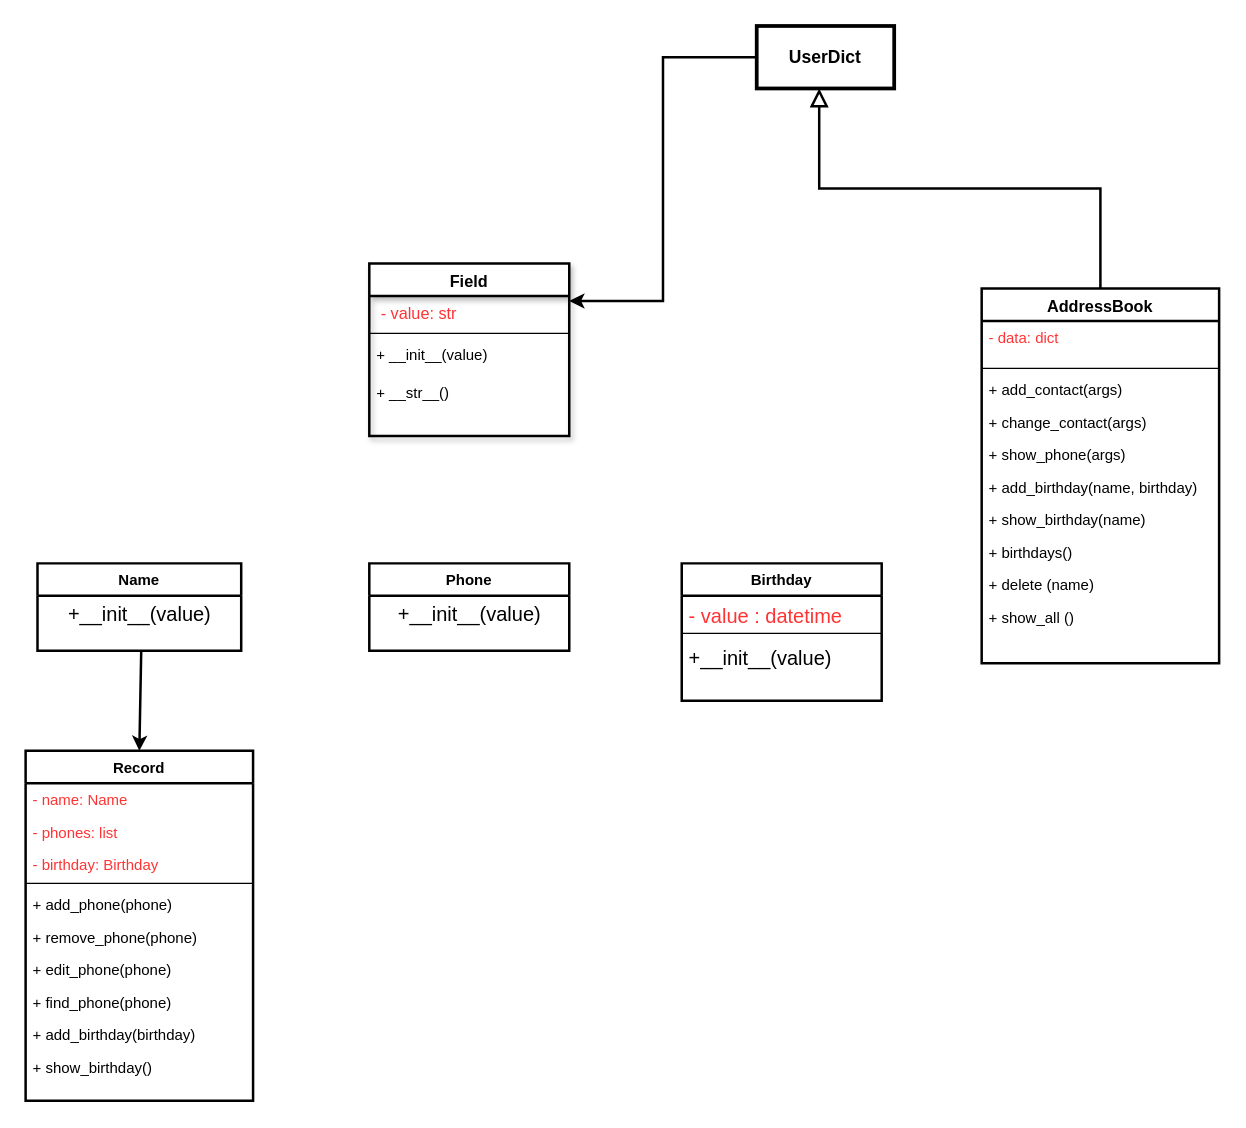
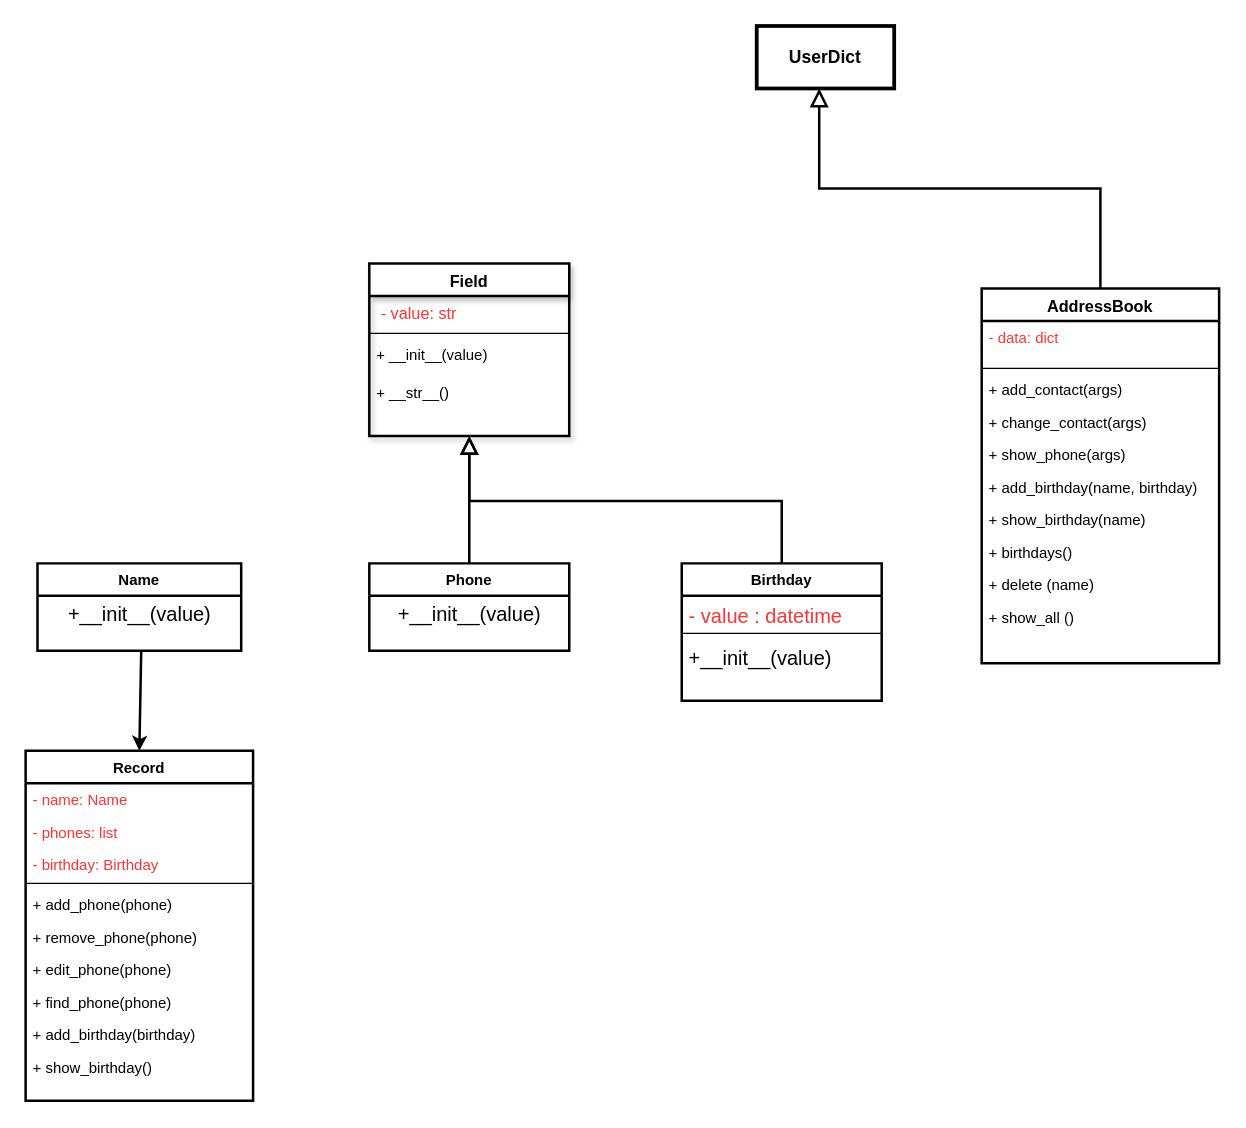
- <mxCell id="35" style="edgeStyle=orthogonalEdgeStyle;rounded=0;orthogonalLoop=1;jettySize=auto;html=1;entryX=1;entryY=0.154;entryDx=0;entryDy=0;entryPerimeter=0;exitX=0;exitY=0.5;exitDx=0;exitDy=0;strokeWidth=2;" edge="1" parent="1" source="42" target="3"><mxGeometry relative="1" as="geometry"><mxPoint x="515" y="124" as="sourcePoint" /><mxPoint x="396" y="204" as="targetPoint" /></mxGeometry></mxCell>
+ <mxCell id="40" value="" style="endArrow=block;endSize=10;endFill=0;shadow=0;strokeWidth=2;rounded=0;curved=0;edgeStyle=elbowEdgeStyle;elbow=vertical;exitX=0.5;exitY=0;exitDx=0;exitDy=0;entryX=0.5;entryY=1;entryDx=0;entryDy=0;" edge="1" parent="1" source="36" target="2"><mxGeometry width="160" relative="1" as="geometry"><mxPoint x="505" y="400" as="sourcePoint" /><mxPoint x="769" y="298" as="targetPoint" /><Array as="points"><mxPoint x="505" y="400" /></Array></mxGeometry></mxCell>
+ <mxCell id="12" value="" style="endArrow=block;endSize=10;endFill=0;shadow=0;strokeWidth=2;rounded=0;curved=0;edgeStyle=elbowEdgeStyle;elbow=vertical;" edge="1" parent="1" source="10" target="2"><mxGeometry width="160" relative="1" as="geometry"><mxPoint x="285" y="463" as="sourcePoint" /><mxPoint x="385" y="361" as="targetPoint" /></mxGeometry></mxCell>
